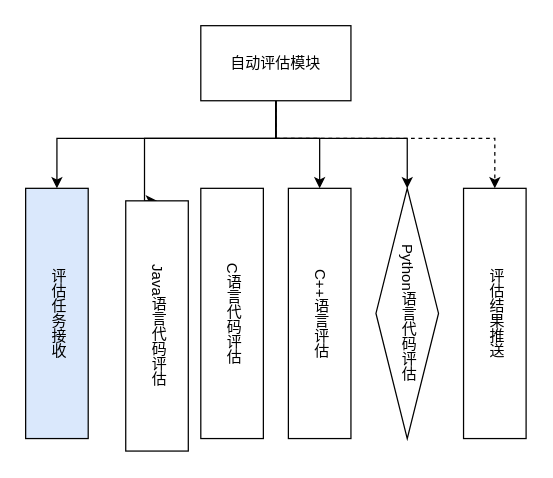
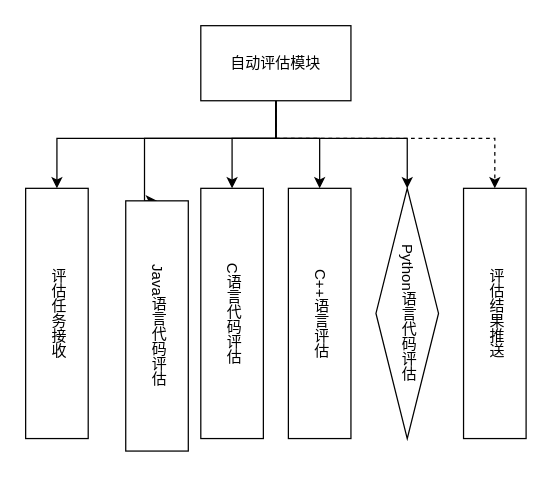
+ <mxCell id="4" style="edgeStyle=orthogonalEdgeStyle;rounded=0;orthogonalLoop=1;jettySize=auto;html=1;exitX=0.5;exitY=1;exitDx=0;exitDy=0;" edge="1" parent="1" source="8" target="11"><mxGeometry relative="1" as="geometry"><Array as="points"><mxPoint x="220" y="110" /><mxPoint x="185" y="110" /></Array></mxGeometry></mxCell>
- <mxCell id="9" value="评估任务接收" style="rounded=0;whiteSpace=wrap;html=1;textDirection=vertical-lr;fillColor=#dae8fc;" vertex="1" parent="1"><mxGeometry x="20" y="150" width="50" height="200" as="geometry" /></mxCell>
+ <mxCell id="9" value="评估任务接收" style="rounded=0;whiteSpace=wrap;html=1;textDirection=vertical-lr;" vertex="1" parent="1"><mxGeometry x="20" y="150" width="50" height="200" as="geometry" /></mxCell>
